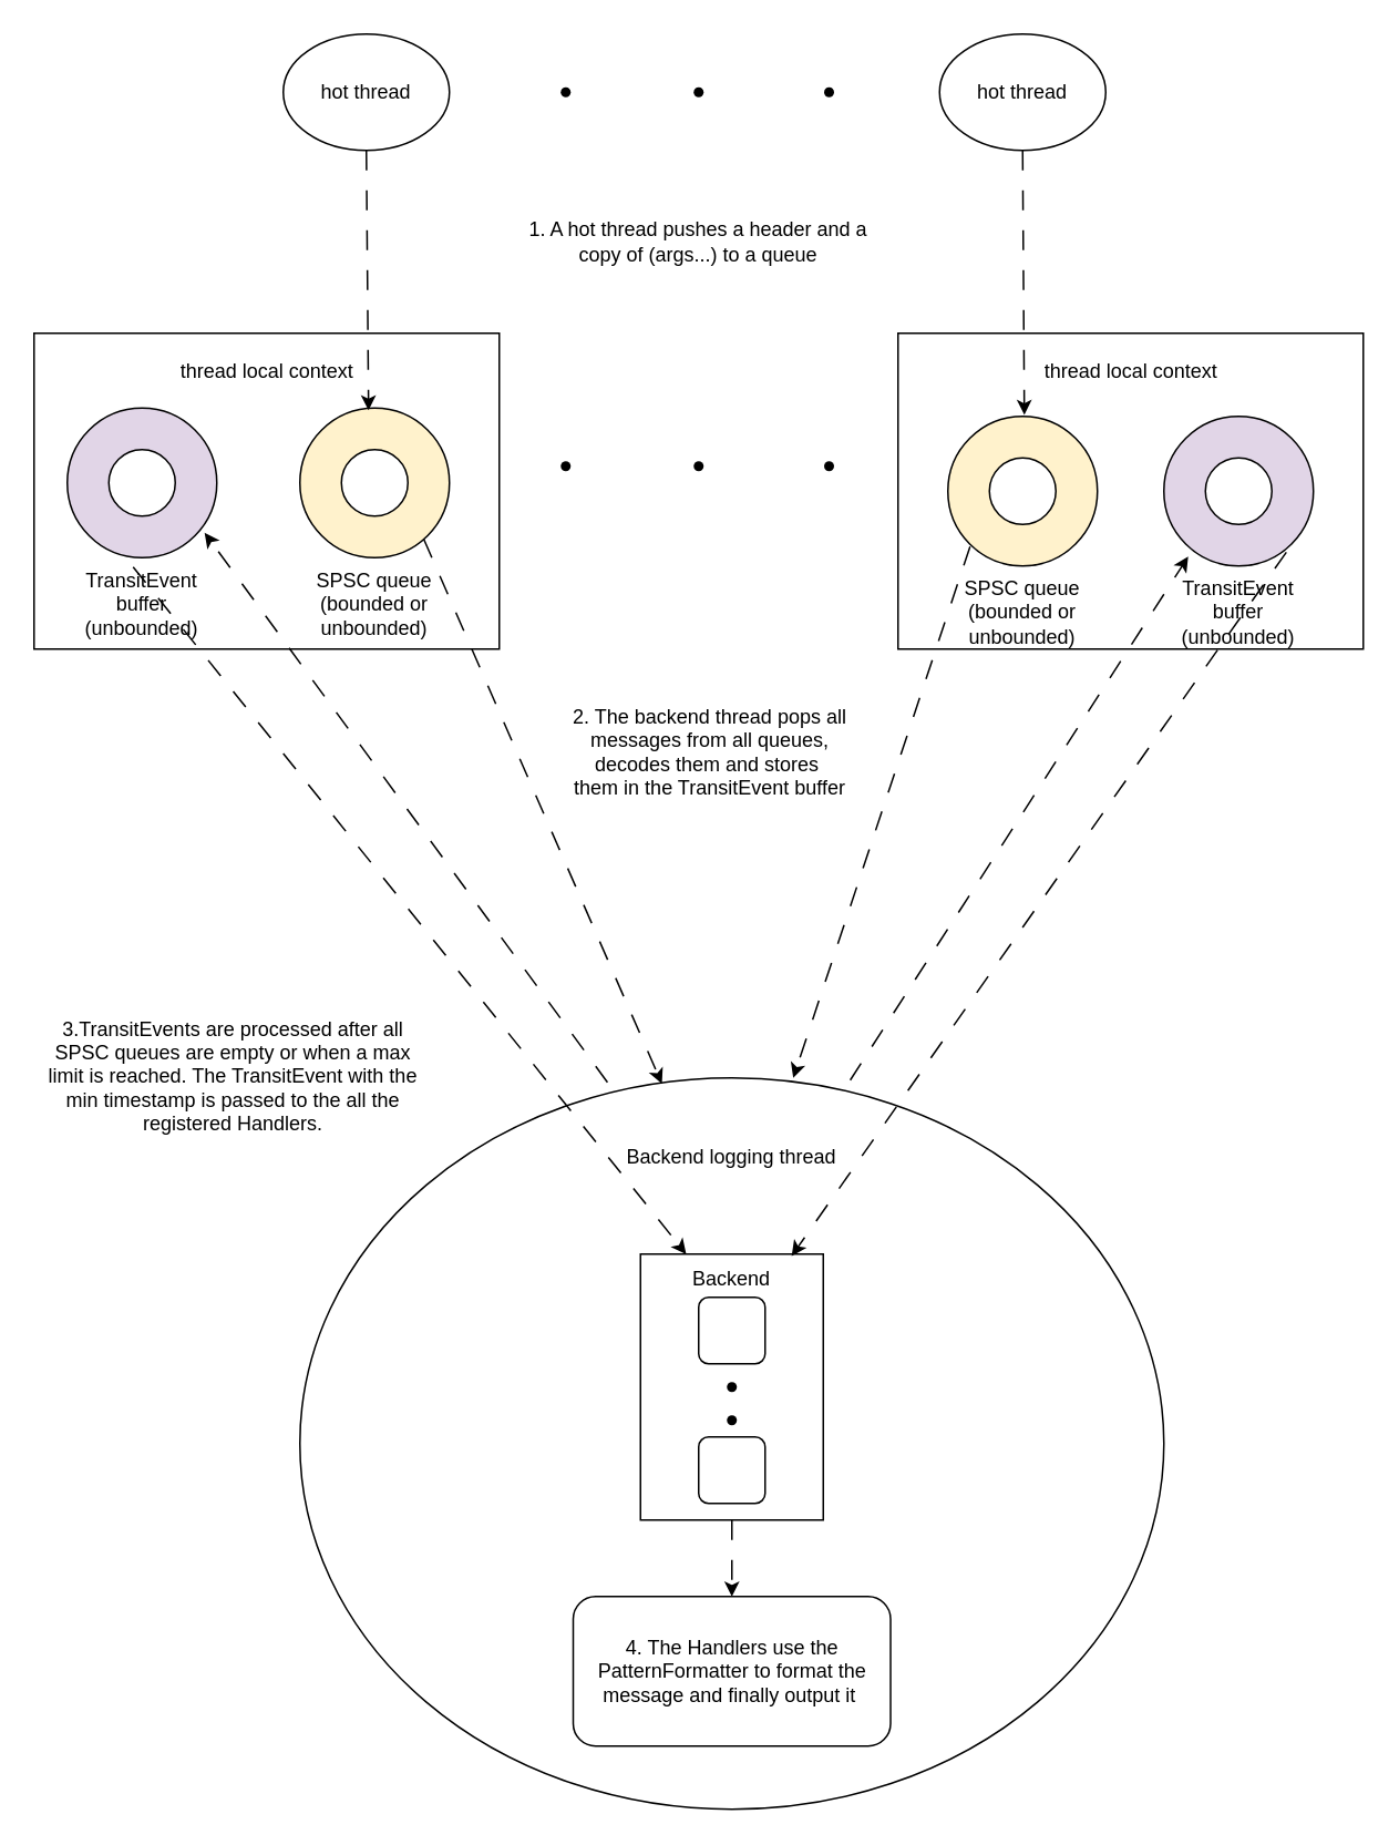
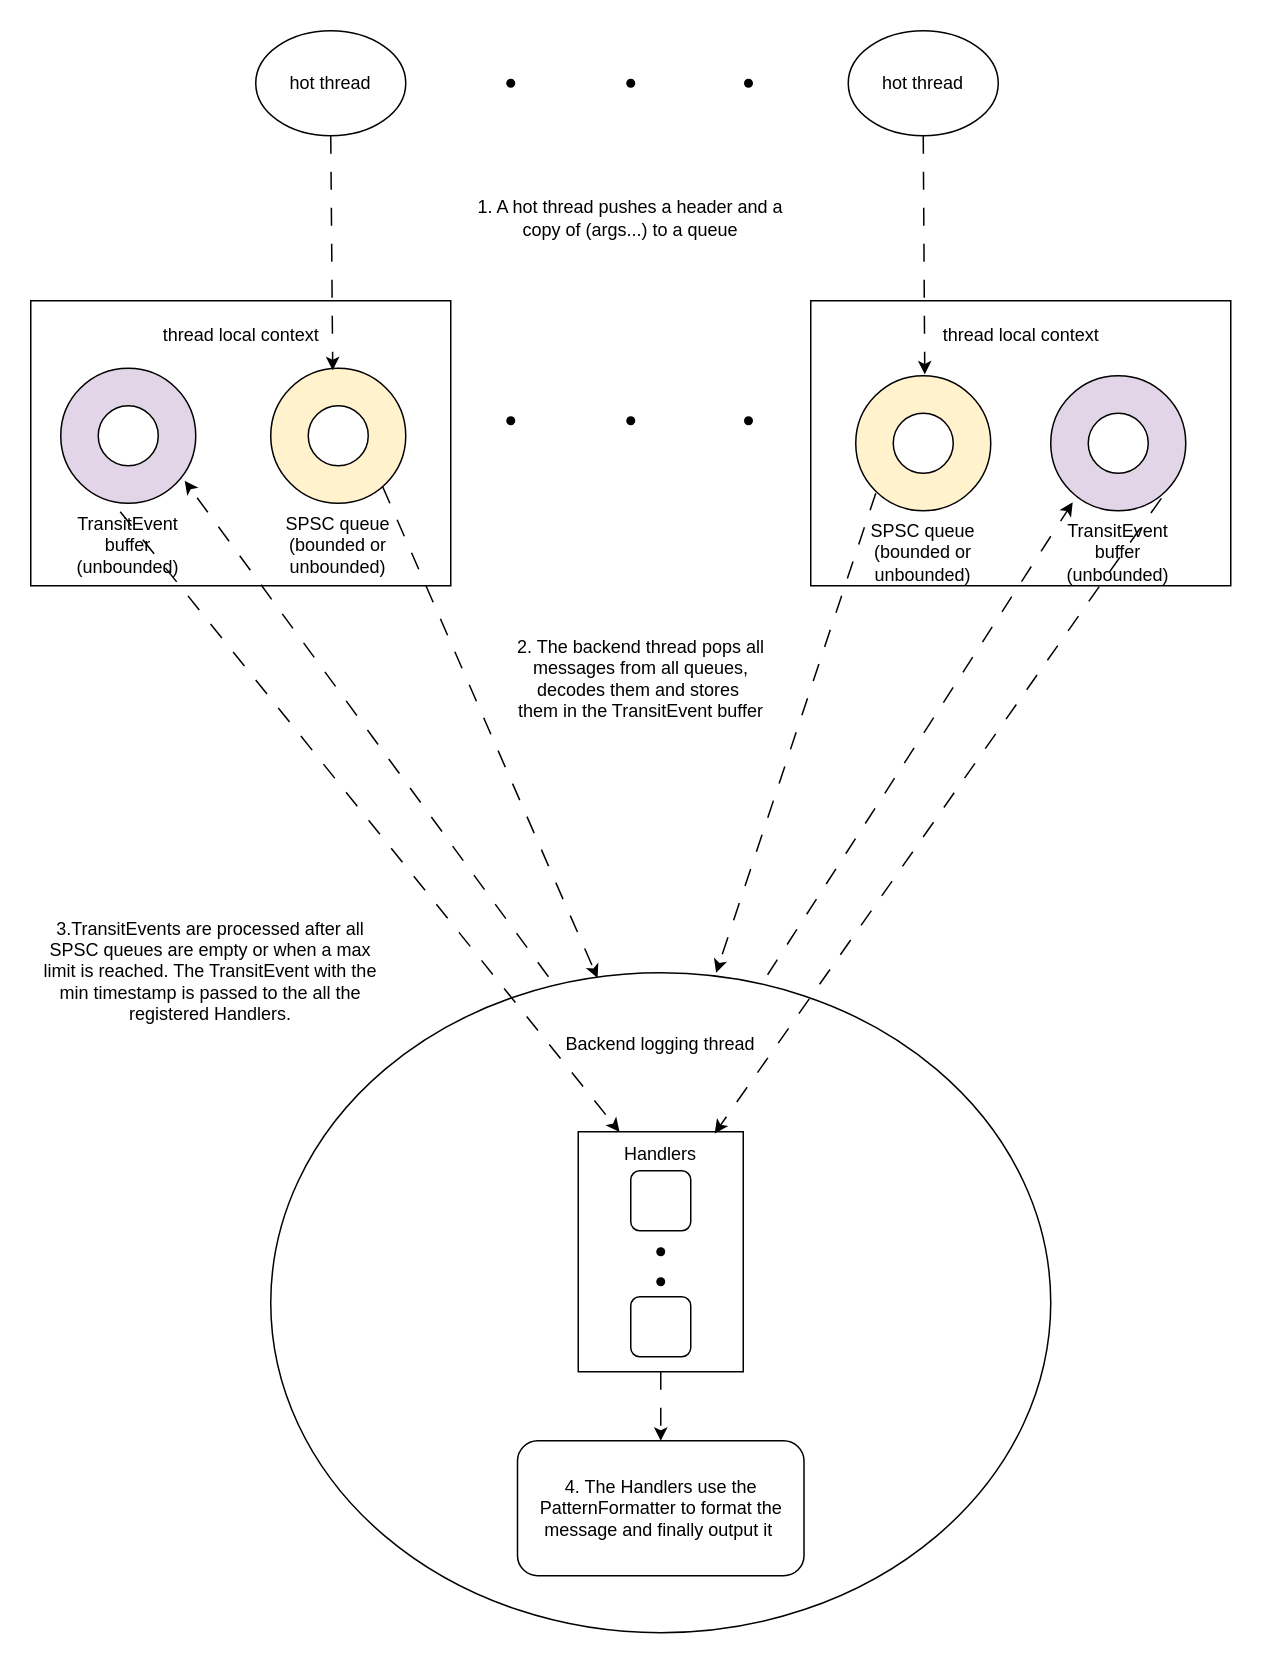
- <mxCell id="27" value="Backend" style="text;html=1;strokeColor=none;fillColor=none;align=center;verticalAlign=middle;whiteSpace=wrap;rounded=0;" parent="1" vertex="1"><mxGeometry x="410" y="754" width="60" height="30" as="geometry" /></mxCell>
+ <mxCell id="27" value="Handlers" style="text;html=1;strokeColor=none;fillColor=none;align=center;verticalAlign=middle;whiteSpace=wrap;rounded=0;" parent="1" vertex="1"><mxGeometry x="410" y="754" width="60" height="30" as="geometry" /></mxCell>
